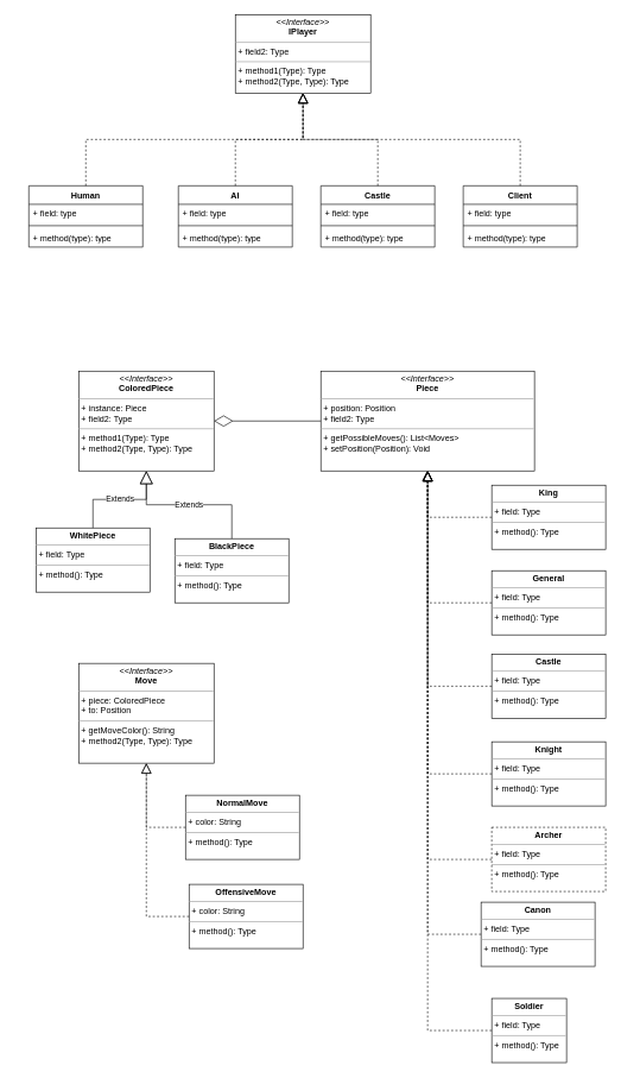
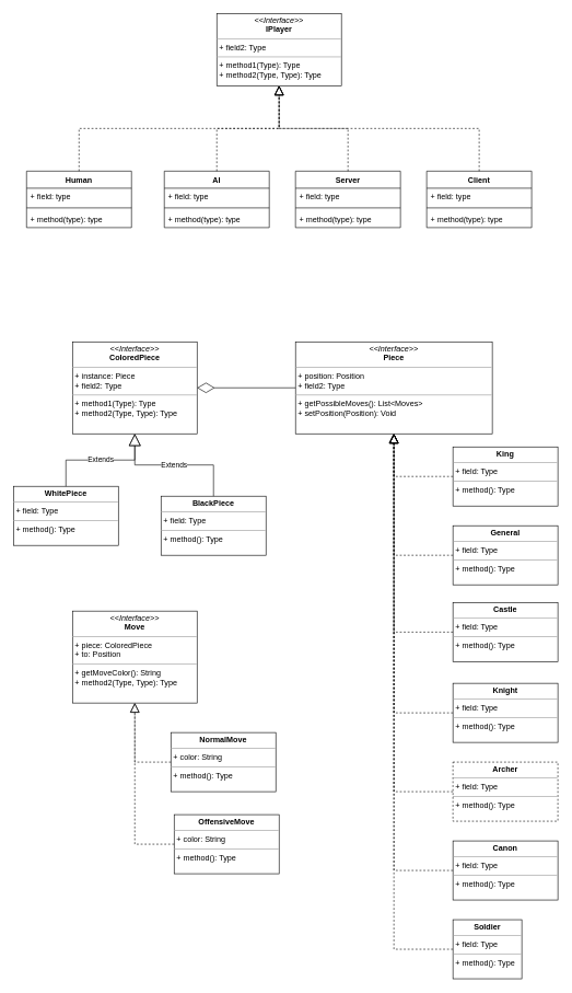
- <mxCell id="13" value="Castle" style="swimlane;fontStyle=1;align=center;verticalAlign=top;childLayout=stackLayout;horizontal=1;startSize=26;horizontalStack=0;resizeParent=1;resizeParentMax=0;resizeLast=0;collapsible=1;marginBottom=0;whiteSpace=wrap;html=1;" parent="1" vertex="1"><mxGeometry x="450" y="260" width="160" height="86" as="geometry" /></mxCell>
+ <mxCell id="13" value="Server" style="swimlane;fontStyle=1;align=center;verticalAlign=top;childLayout=stackLayout;horizontal=1;startSize=26;horizontalStack=0;resizeParent=1;resizeParentMax=0;resizeLast=0;collapsible=1;marginBottom=0;whiteSpace=wrap;html=1;" parent="1" vertex="1"><mxGeometry x="450" y="260" width="160" height="86" as="geometry" /></mxCell>
- <mxCell id="40" value="&lt;p style=&quot;margin:0px;margin-top:4px;text-align:center;&quot;&gt;&lt;b&gt;WhitePiece&lt;/b&gt;&lt;/p&gt;&lt;hr size=&quot;1&quot;&gt;&lt;p style=&quot;margin:0px;margin-left:4px;&quot;&gt;+ field: Type&lt;/p&gt;&lt;hr size=&quot;1&quot;&gt;&lt;p style=&quot;margin:0px;margin-left:4px;&quot;&gt;+ method(): Type&lt;/p&gt;" style="verticalAlign=top;align=left;overflow=fill;fontSize=12;fontFamily=Helvetica;html=1;whiteSpace=wrap;" parent="1" vertex="1"><mxGeometry x="50" y="740" width="160" height="90" as="geometry" /></mxCell>
+ <mxCell id="40" value="&lt;p style=&quot;margin:0px;margin-top:4px;text-align:center;&quot;&gt;&lt;b&gt;WhitePiece&lt;/b&gt;&lt;/p&gt;&lt;hr size=&quot;1&quot;&gt;&lt;p style=&quot;margin:0px;margin-left:4px;&quot;&gt;+ field: Type&lt;/p&gt;&lt;hr size=&quot;1&quot;&gt;&lt;p style=&quot;margin:0px;margin-left:4px;&quot;&gt;+ method(): Type&lt;/p&gt;" style="verticalAlign=top;align=left;overflow=fill;fontSize=12;fontFamily=Helvetica;html=1;whiteSpace=wrap;" parent="1" vertex="1"><mxGeometry x="20" y="740" width="160" height="90" as="geometry" /></mxCell>
- <mxCell id="34" value="&lt;p style=&quot;margin:0px;margin-top:4px;text-align:center;&quot;&gt;&lt;b&gt;Canon&lt;/b&gt;&lt;/p&gt;&lt;hr size=&quot;1&quot;&gt;&lt;p style=&quot;margin:0px;margin-left:4px;&quot;&gt;+ field: Type&lt;/p&gt;&lt;hr size=&quot;1&quot;&gt;&lt;p style=&quot;margin:0px;margin-left:4px;&quot;&gt;+ method(): Type&lt;/p&gt;" style="verticalAlign=top;align=left;overflow=fill;fontSize=12;fontFamily=Helvetica;html=1;whiteSpace=wrap;" parent="1" vertex="1"><mxGeometry x="675" y="1265" width="160" height="90" as="geometry" /></mxCell>
+ <mxCell id="34" value="&lt;p style=&quot;margin:0px;margin-top:4px;text-align:center;&quot;&gt;&lt;b&gt;Canon&lt;/b&gt;&lt;/p&gt;&lt;hr size=&quot;1&quot;&gt;&lt;p style=&quot;margin:0px;margin-left:4px;&quot;&gt;+ field: Type&lt;/p&gt;&lt;hr size=&quot;1&quot;&gt;&lt;p style=&quot;margin:0px;margin-left:4px;&quot;&gt;+ method(): Type&lt;/p&gt;" style="verticalAlign=top;align=left;overflow=fill;fontSize=12;fontFamily=Helvetica;html=1;whiteSpace=wrap;" parent="1" vertex="1"><mxGeometry x="690" y="1280" width="160" height="90" as="geometry" /></mxCell>
